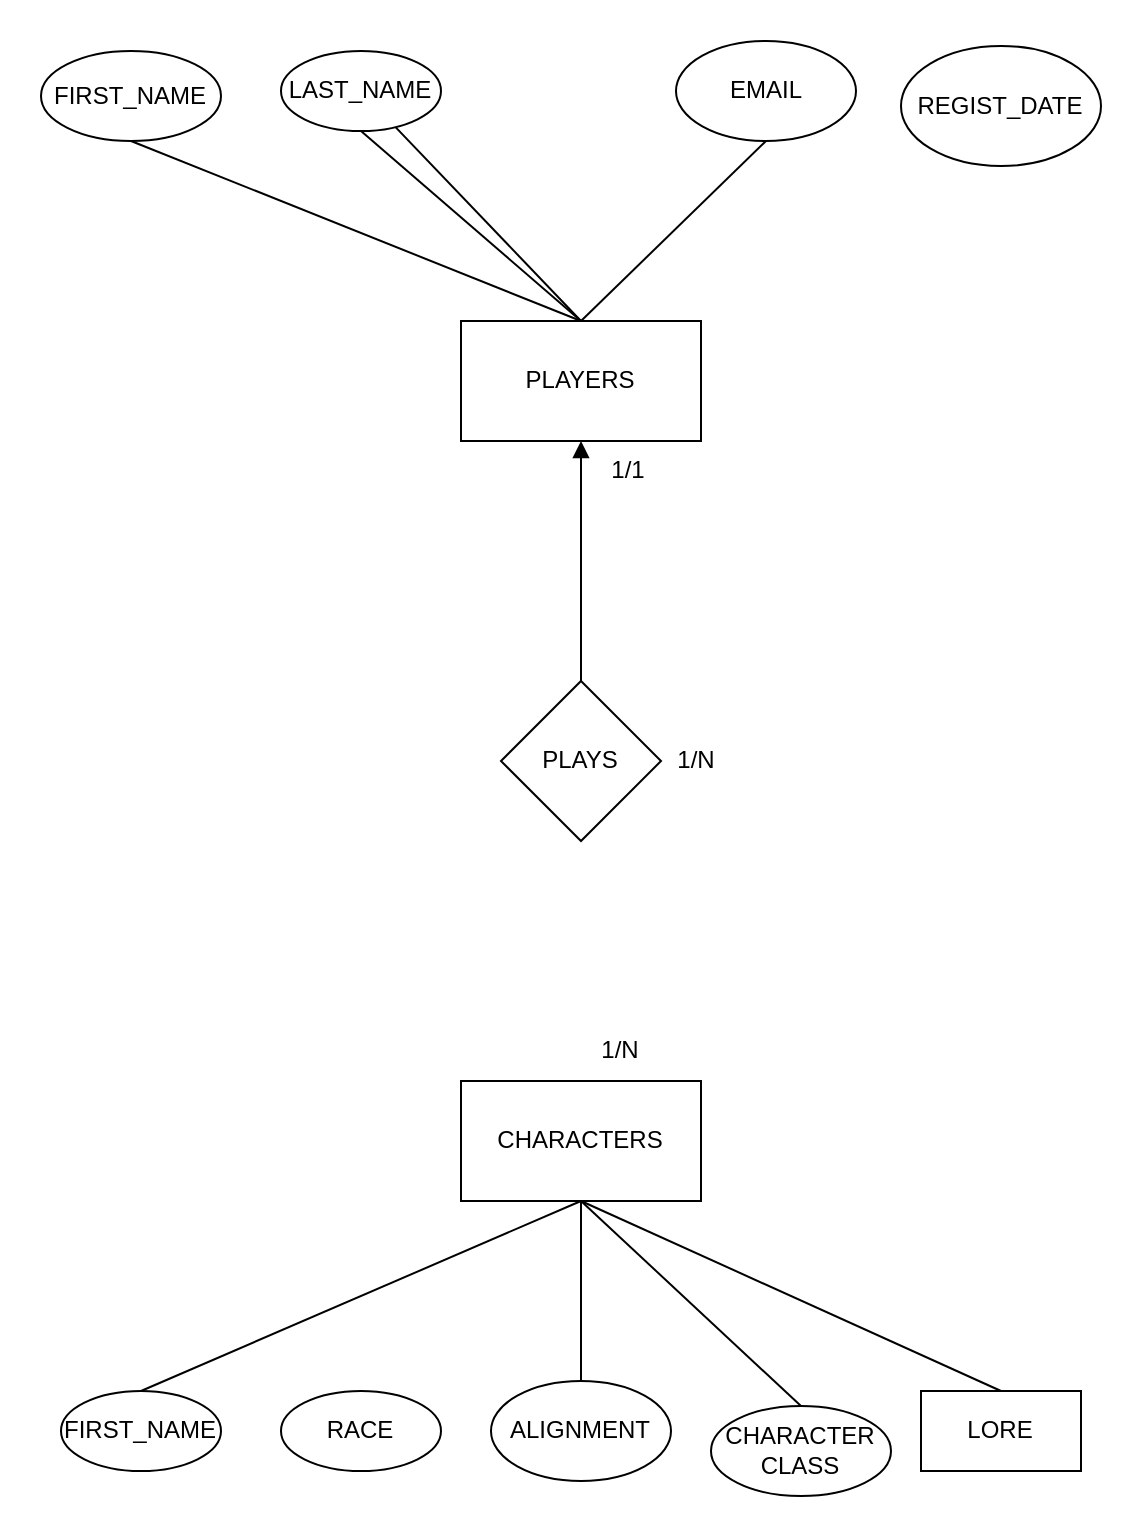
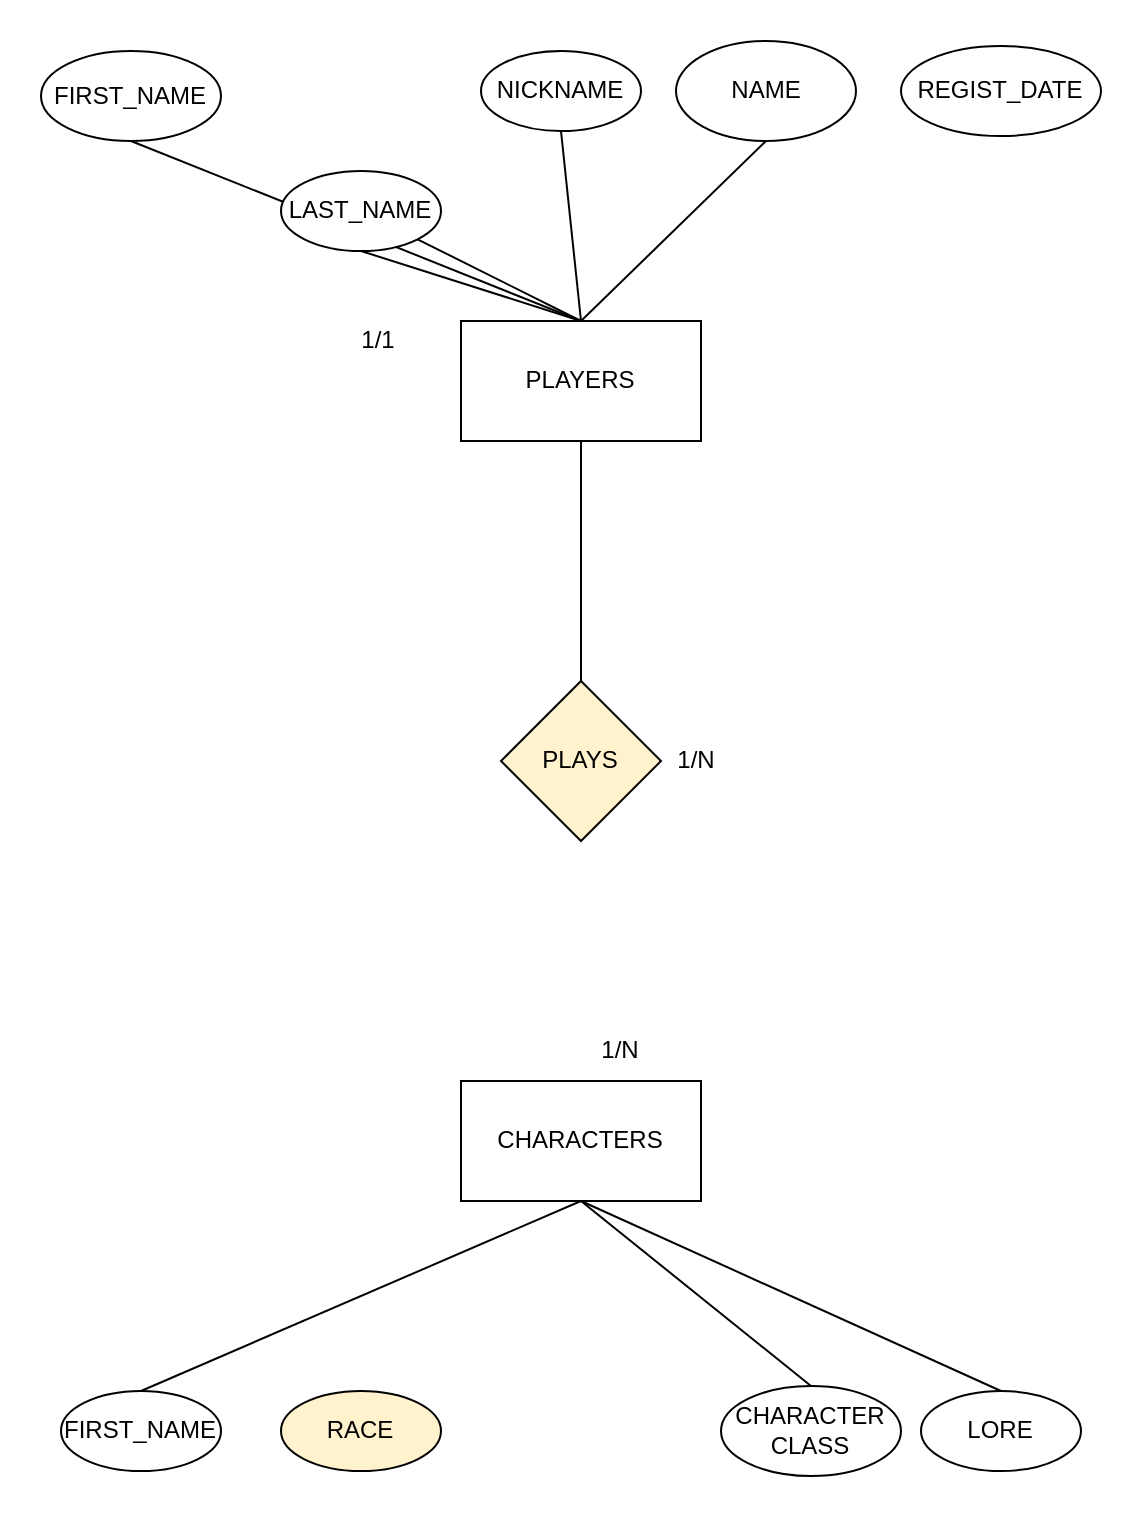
- <mxCell id="26" value="LAST_NAME" style="ellipse;whiteSpace=wrap;html=1;" parent="1" vertex="1"><mxGeometry x="140" y="25" width="80" height="40" as="geometry" /></mxCell>
+ <mxCell id="26" value="LAST_NAME" style="ellipse;whiteSpace=wrap;html=1;" parent="1" vertex="1"><mxGeometry x="140" y="85" width="80" height="40" as="geometry" /></mxCell>
+ <mxCell id="24" value="NICKNAME" style="ellipse;whiteSpace=wrap;html=1;" parent="1" vertex="1"><mxGeometry x="240" y="25" width="80" height="40" as="geometry" /></mxCell>
- <mxCell id="19" value="EMAIL" style="ellipse;whiteSpace=wrap;html=1;" parent="1" vertex="1"><mxGeometry x="337.5" y="20" width="90" height="50" as="geometry" /></mxCell>
+ <mxCell id="19" value="NAME" style="ellipse;whiteSpace=wrap;html=1;" parent="1" vertex="1"><mxGeometry x="337.5" y="20" width="90" height="50" as="geometry" /></mxCell>
- <mxCell id="20" value="REGIST_DATE" style="ellipse;whiteSpace=wrap;html=1;" parent="1" vertex="1"><mxGeometry x="450" y="22.5" width="100" height="60" as="geometry" /></mxCell>
+ <mxCell id="20" value="REGIST_DATE" style="ellipse;whiteSpace=wrap;html=1;" parent="1" vertex="1"><mxGeometry x="450" y="22.5" width="100" height="45" as="geometry" /></mxCell>
+ <mxCell id="3" style="rounded=0;orthogonalLoop=1;jettySize=auto;html=1;exitX=0.5;exitY=0;exitDx=0;exitDy=0;entryX=0.5;entryY=1;entryDx=0;entryDy=0;endArrow=none;endFill=0;" parent="1" source="4" target="24" edge="1"><mxGeometry relative="1" as="geometry" /></mxCell>
- <mxCell id="11" value="" style="endArrow=block;html=1;rounded=0;entryX=0.5;entryY=1;entryDx=0;entryDy=0;exitX=0.5;exitY=0;exitDx=0;exitDy=0;" parent="1" source="5" target="4" edge="1"><mxGeometry width="50" height="50" relative="1" as="geometry"><mxPoint x="500" y="410" as="sourcePoint" /><mxPoint x="550" y="360" as="targetPoint" /></mxGeometry></mxCell>
+ <mxCell id="11" value="" style="endArrow=none;html=1;rounded=0;entryX=0.5;entryY=1;entryDx=0;entryDy=0;exitX=0.5;exitY=0;exitDx=0;exitDy=0;" parent="1" source="5" target="4" edge="1"><mxGeometry width="50" height="50" relative="1" as="geometry"><mxPoint x="500" y="410" as="sourcePoint" /><mxPoint x="550" y="360" as="targetPoint" /></mxGeometry></mxCell>
- <mxCell id="22" value="1/1" style="text;html=1;strokeColor=none;fillColor=none;align=center;verticalAlign=middle;whiteSpace=wrap;rounded=0;" parent="1" vertex="1"><mxGeometry x="284" y="220" width="60" height="30" as="geometry" /></mxCell>
+ <mxCell id="22" value="1/1" style="text;html=1;strokeColor=none;fillColor=none;align=center;verticalAlign=middle;whiteSpace=wrap;rounded=0;" parent="1" vertex="1"><mxGeometry x="159" y="155" width="60" height="30" as="geometry" /></mxCell>
- <mxCell id="5" value="PLAYS" style="rhombus;whiteSpace=wrap;html=1;" parent="1" vertex="1"><mxGeometry x="250" y="340" width="80" height="80" as="geometry" /></mxCell>
+ <mxCell id="5" value="PLAYS" style="rhombus;whiteSpace=wrap;html=1;fillColor=#fff2cc;" parent="1" vertex="1"><mxGeometry x="250" y="340" width="80" height="80" as="geometry" /></mxCell>
- <mxCell id="6" style="rounded=0;orthogonalLoop=1;jettySize=auto;html=1;entryX=0.5;entryY=0;entryDx=0;entryDy=0;exitX=0.5;exitY=1;exitDx=0;exitDy=0;endArrow=none;endFill=0;" parent="1" source="10" target="13" edge="1"><mxGeometry relative="1" as="geometry" /></mxCell>
- <mxCell id="14" value="RACE" style="ellipse;whiteSpace=wrap;html=1;" parent="1" vertex="1"><mxGeometry x="140" y="695" width="80" height="40" as="geometry" /></mxCell>
+ <mxCell id="14" value="RACE" style="ellipse;whiteSpace=wrap;html=1;fillColor=#fff2cc;" parent="1" vertex="1"><mxGeometry x="140" y="695" width="80" height="40" as="geometry" /></mxCell>
- <mxCell id="13" value="ALIGNMENT" style="ellipse;whiteSpace=wrap;html=1;" parent="1" vertex="1"><mxGeometry x="245" y="690" width="90" height="50" as="geometry" /></mxCell>
- <mxCell id="27" value="LORE" style="whiteSpace=wrap;html=1;rounded=0;" parent="1" vertex="1"><mxGeometry x="460" y="695" width="80" height="40" as="geometry" /></mxCell>
+ <mxCell id="27" value="LORE" style="ellipse;whiteSpace=wrap;html=1;" parent="1" vertex="1"><mxGeometry x="460" y="695" width="80" height="40" as="geometry" /></mxCell>
- <mxCell id="15" value="CHARACTER&lt;br&gt;CLASS" style="ellipse;whiteSpace=wrap;html=1;" parent="1" vertex="1"><mxGeometry x="355" y="702.5" width="90" height="45" as="geometry" /></mxCell>
+ <mxCell id="15" value="CHARACTER&lt;br&gt;CLASS" style="ellipse;whiteSpace=wrap;html=1;" parent="1" vertex="1"><mxGeometry x="360" y="692.5" width="90" height="45" as="geometry" /></mxCell>
